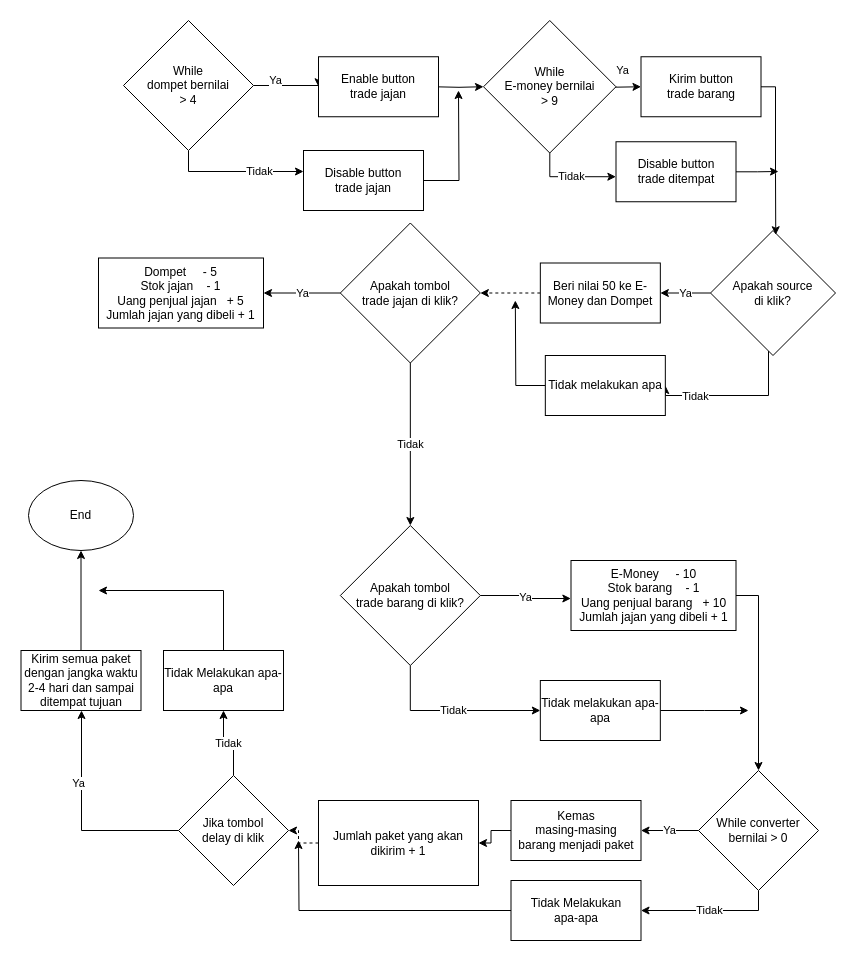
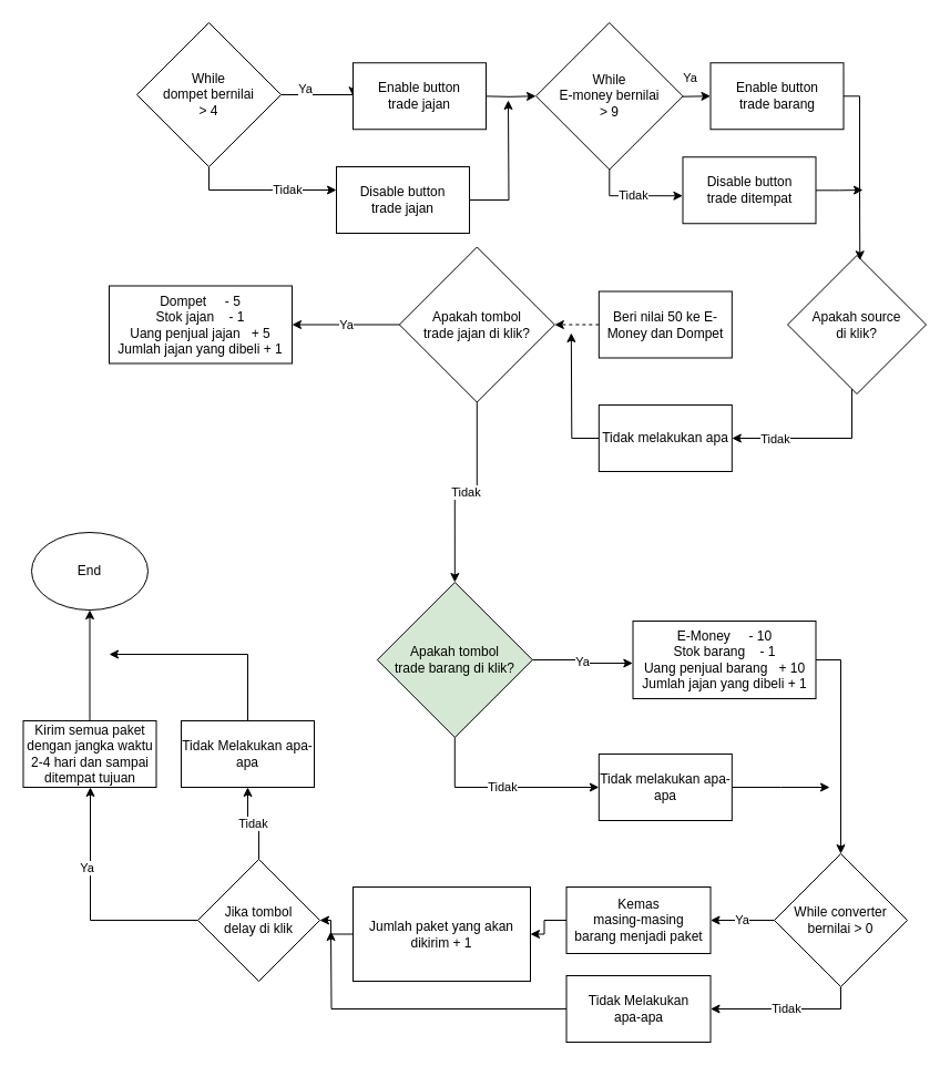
- <mxCell id="18" value="Kirim button &lt;br&gt;trade barang" style="rounded=0;whiteSpace=wrap;html=1;" parent="1" vertex="1"><mxGeometry x="640.5" y="56.25" width="120" height="60" as="geometry" /></mxCell>
+ <mxCell id="18" value="Enable button &lt;br&gt;trade barang" style="rounded=0;whiteSpace=wrap;html=1;" parent="1" vertex="1"><mxGeometry x="640.5" y="56.25" width="120" height="60" as="geometry" /></mxCell>
- <mxCell id="23" value="Apakah tombol &lt;br&gt;trade jajan di klik?" style="rhombus;whiteSpace=wrap;html=1;" parent="1" vertex="1"><mxGeometry x="339.83" y="222.5" width="140" height="140" as="geometry" /></mxCell>
+ <mxCell id="23" value="Apakah tombol &lt;br&gt;trade jajan di klik?" style="rhombus;whiteSpace=wrap;html=1;" parent="1" vertex="1"><mxGeometry x="359.83" y="222.5" width="140" height="140" as="geometry" /></mxCell>
- <mxCell id="4" value="Ya" style="edgeStyle=orthogonalEdgeStyle;rounded=0;orthogonalLoop=1;jettySize=auto;html=1;entryX=1;entryY=0.5;entryDx=0;entryDy=0;" parent="1" source="5" target="9" edge="1"><mxGeometry relative="1" as="geometry" /></mxCell>
- <mxCell id="7" value="Tidak melakukan apa" style="rounded=0;whiteSpace=wrap;html=1;" parent="1" vertex="1"><mxGeometry x="544.83" y="355" width="120" height="60" as="geometry" /></mxCell>
+ <mxCell id="7" value="Tidak melakukan apa" style="rounded=0;whiteSpace=wrap;html=1;" parent="1" vertex="1"><mxGeometry x="539.83" y="365" width="120" height="60" as="geometry" /></mxCell>
- <mxCell id="27" value="Apakah tombol &lt;br&gt;trade barang di klik?" style="rhombus;whiteSpace=wrap;html=1;" parent="1" vertex="1"><mxGeometry x="339.83" y="525" width="140" height="140" as="geometry" /></mxCell>
+ <mxCell id="27" value="Apakah tombol &lt;br&gt;trade barang di klik?" style="rhombus;whiteSpace=wrap;html=1;fillColor=#d5e8d4;" parent="1" vertex="1"><mxGeometry x="339.83" y="525" width="140" height="140" as="geometry" /></mxCell>
- <mxCell id="39" style="edgeStyle=orthogonalEdgeStyle;rounded=0;orthogonalLoop=1;jettySize=auto;html=1;dashed=1;" parent="1" source="40" target="43" edge="1"><mxGeometry relative="1" as="geometry"><mxPoint x="248" y="830" as="targetPoint" /></mxGeometry></mxCell>
+ <mxCell id="39" style="edgeStyle=orthogonalEdgeStyle;rounded=0;orthogonalLoop=1;jettySize=auto;html=1;" parent="1" source="40" target="43" edge="1"><mxGeometry relative="1" as="geometry"><mxPoint x="248" y="830" as="targetPoint" /></mxGeometry></mxCell>
